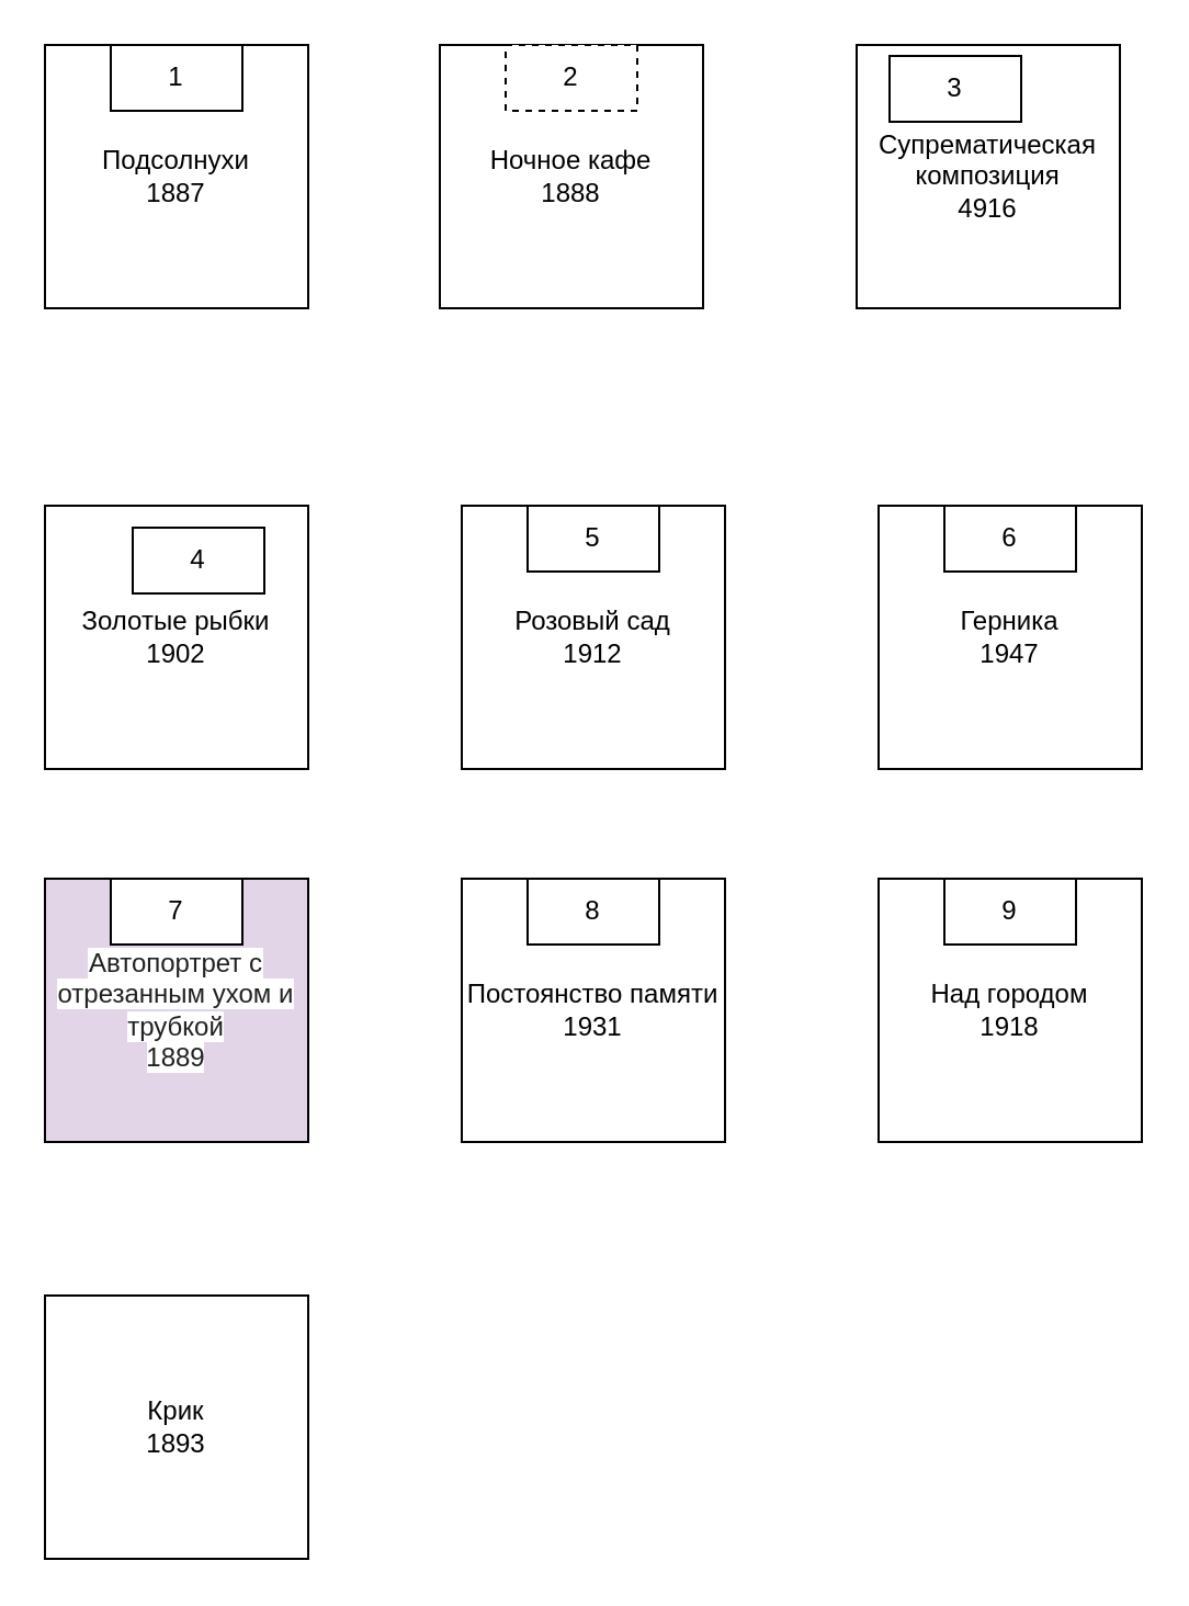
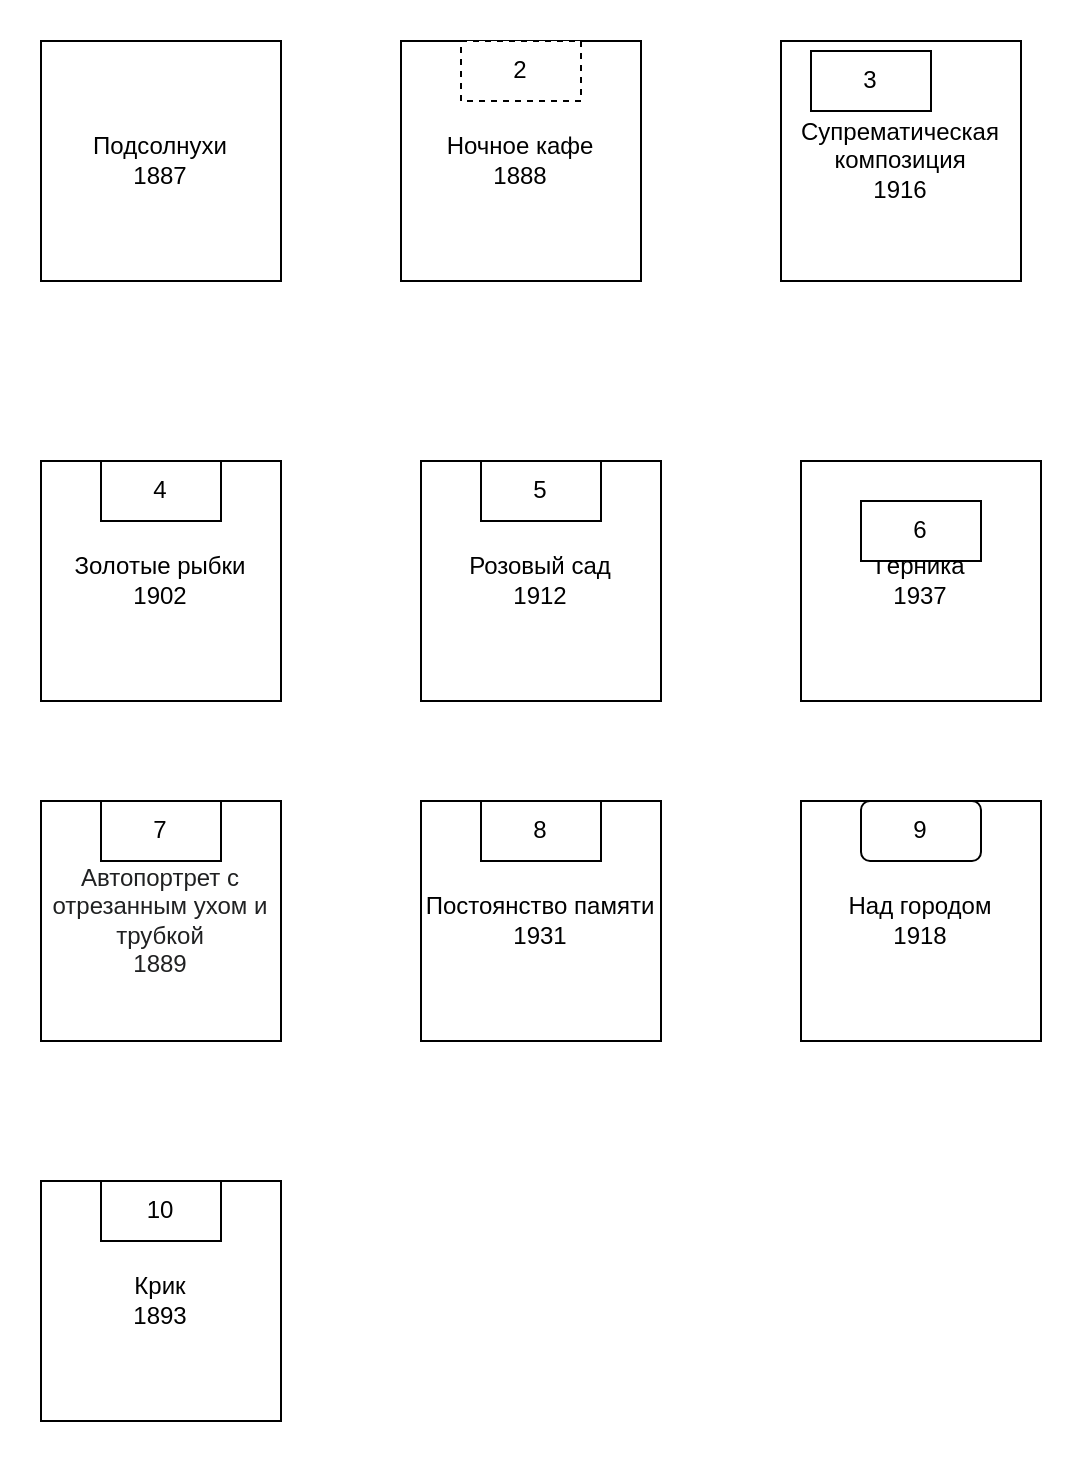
- <mxCell id="3" value="1" style="rounded=0;whiteSpace=wrap;html=1;" vertex="1" parent="1"><mxGeometry x="50" y="20" width="60" height="30" as="geometry" /></mxCell>
- <mxCell id="6" value="&lt;div&gt;Супрематическая композиция&lt;/div&gt;&lt;div&gt;4916&lt;/div&gt;" style="whiteSpace=wrap;html=1;aspect=fixed;" vertex="1" parent="1"><mxGeometry x="390" y="20" width="120" height="120" as="geometry" /></mxCell>
+ <mxCell id="6" value="&lt;div&gt;Супрематическая композиция&lt;/div&gt;&lt;div&gt;1916&lt;/div&gt;" style="whiteSpace=wrap;html=1;aspect=fixed;" vertex="1" parent="1"><mxGeometry x="390" y="20" width="120" height="120" as="geometry" /></mxCell>
- <mxCell id="13" value="6" style="rounded=0;whiteSpace=wrap;html=1;" vertex="1" parent="1"><mxGeometry x="430" y="230" width="60" height="30" as="geometry" /></mxCell>
+ <mxCell id="13" value="6" style="rounded=0;whiteSpace=wrap;html=1;" vertex="1" parent="1"><mxGeometry x="430" y="250" width="60" height="30" as="geometry" /></mxCell>
- <mxCell id="9" value="4" style="rounded=0;whiteSpace=wrap;html=1;" vertex="1" parent="1"><mxGeometry x="60" y="240" width="60" height="30" as="geometry" /></mxCell>
+ <mxCell id="9" value="4" style="rounded=0;whiteSpace=wrap;html=1;" vertex="1" parent="1"><mxGeometry x="50" y="230" width="60" height="30" as="geometry" /></mxCell>
- <mxCell id="12" value="Герника&lt;br&gt;1947" style="whiteSpace=wrap;html=1;aspect=fixed;" vertex="1" parent="1"><mxGeometry x="400" y="230" width="120" height="120" as="geometry" /></mxCell>
+ <mxCell id="12" value="Герника&lt;br&gt;1937" style="whiteSpace=wrap;html=1;aspect=fixed;" vertex="1" parent="1"><mxGeometry x="400" y="230" width="120" height="120" as="geometry" /></mxCell>
- <mxCell id="21" value="9" style="rounded=0;whiteSpace=wrap;html=1;" vertex="1" parent="1"><mxGeometry x="430" y="400" width="60" height="30" as="geometry" /></mxCell>
+ <mxCell id="21" value="9" style="whiteSpace=wrap;html=1;rounded=1;" vertex="1" parent="1"><mxGeometry x="430" y="400" width="60" height="30" as="geometry" /></mxCell>
- <mxCell id="14" value="&lt;span style=&quot;color: rgb(32, 33, 34); text-align: start; background-color: rgb(255, 255, 255);&quot;&gt;&lt;font face=&quot;Helvetica&quot;&gt;Автопортрет с отрезанным ухом и трубкой&lt;br&gt;1889&lt;/font&gt;&lt;/span&gt;" style="whiteSpace=wrap;html=1;aspect=fixed;fillColor=#e1d5e7;" vertex="1" parent="1"><mxGeometry x="20" y="400" width="120" height="120" as="geometry" /></mxCell>
+ <mxCell id="14" value="&lt;span style=&quot;color: rgb(32, 33, 34); text-align: start; background-color: rgb(255, 255, 255);&quot;&gt;&lt;font face=&quot;Helvetica&quot;&gt;Автопортрет с отрезанным ухом и трубкой&lt;br&gt;1889&lt;/font&gt;&lt;/span&gt;" style="whiteSpace=wrap;html=1;aspect=fixed;" vertex="1" parent="1"><mxGeometry x="20" y="400" width="120" height="120" as="geometry" /></mxCell>
+ <mxCell id="17" value="10" style="rounded=0;whiteSpace=wrap;html=1;" vertex="1" parent="1"><mxGeometry x="50" y="590" width="60" height="30" as="geometry" /></mxCell>
